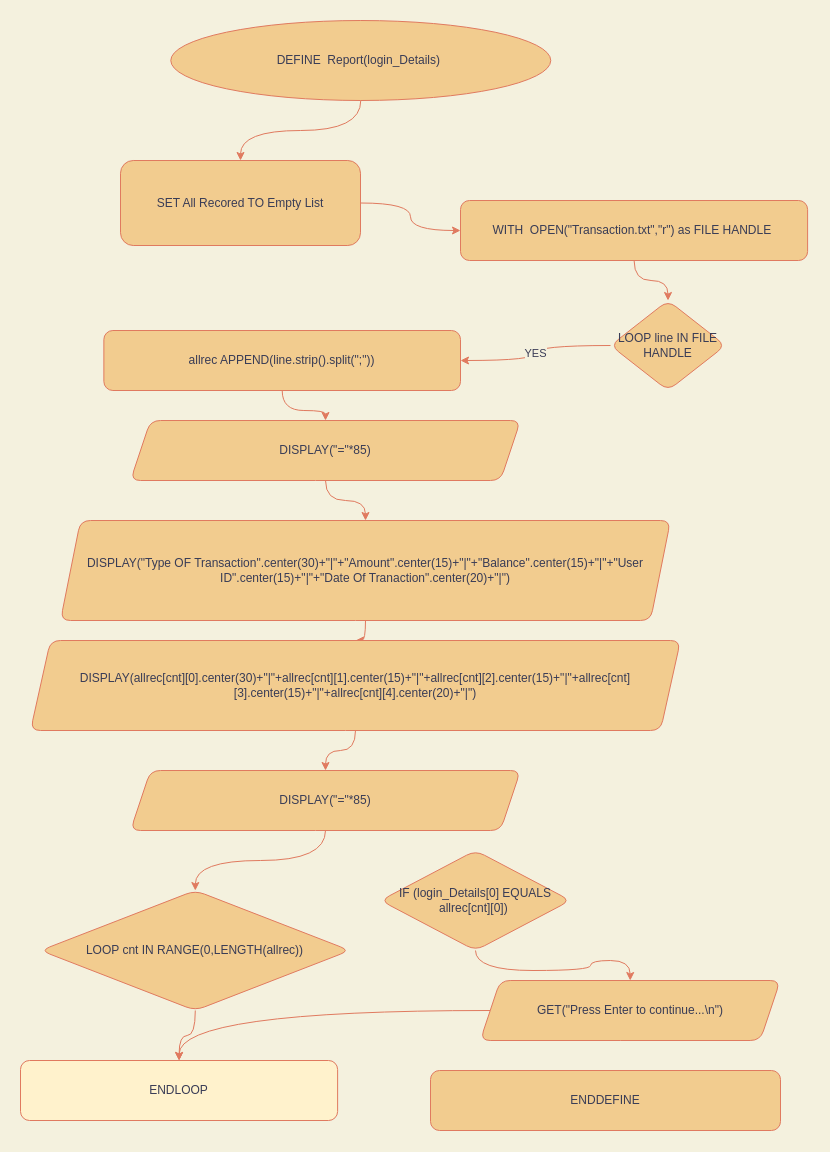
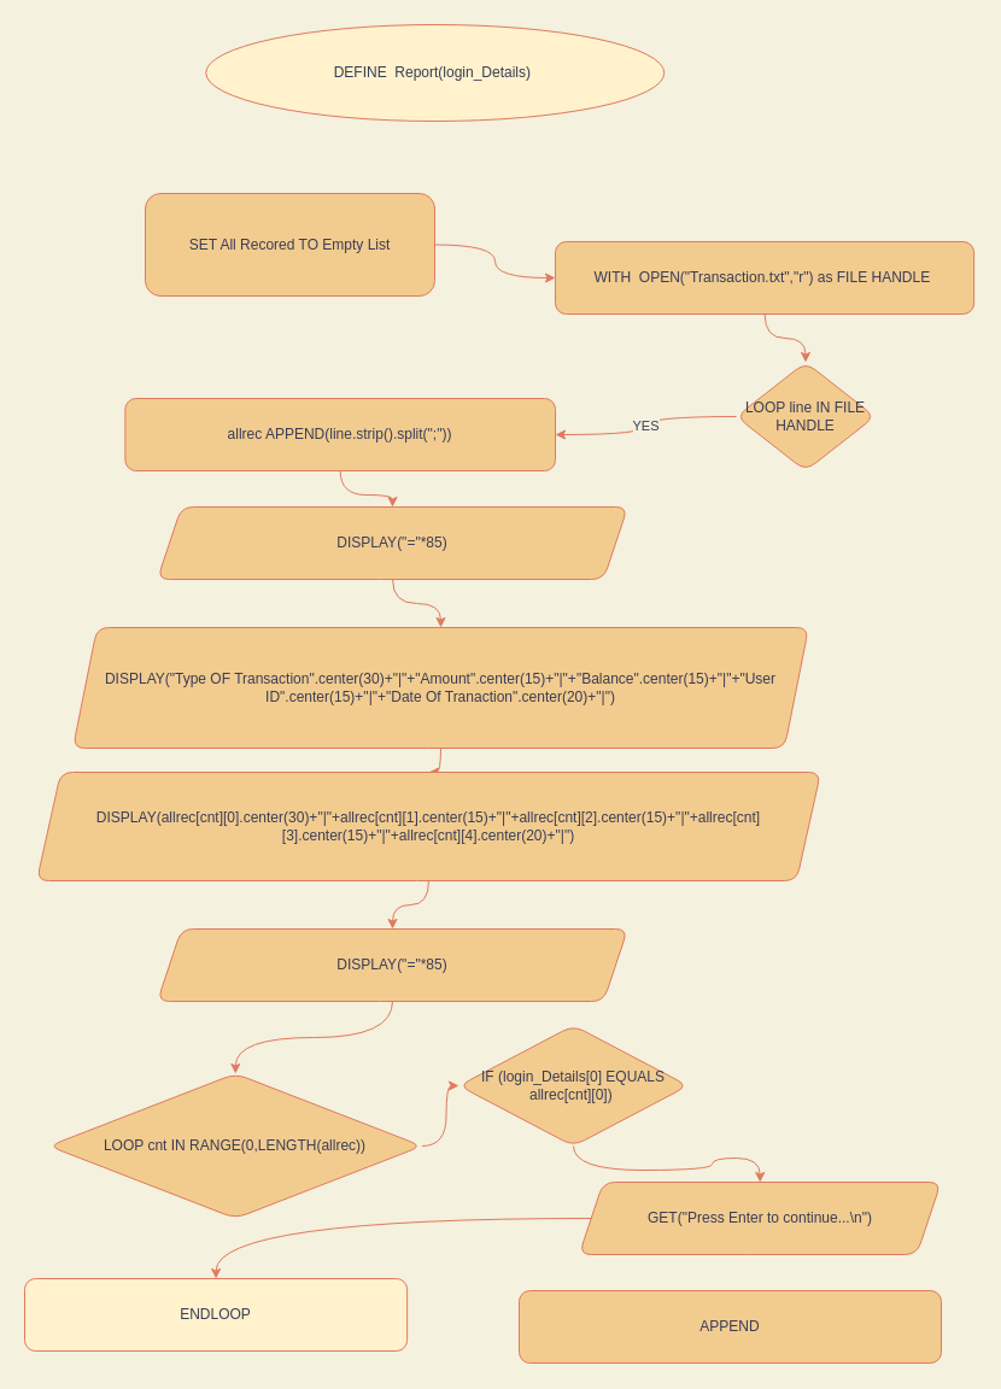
- <mxCell id="23" value="DEFINE&amp;nbsp; Report(login_Details)&amp;nbsp;" style="ellipse;whiteSpace=wrap;html=1;fillColor=#F2CC8F;strokeColor=#E07A5F;fontColor=#393C56;rounded=1;" vertex="1" parent="1"><mxGeometry x="170.28" y="20" width="380" height="80" as="geometry" /></mxCell>
+ <mxCell id="23" value="DEFINE&amp;nbsp; Report(login_Details)&amp;nbsp;" style="ellipse;whiteSpace=wrap;html=1;fillColor=#fff2cc;strokeColor=#E07A5F;fontColor=#393C56;rounded=1;" vertex="1" parent="1"><mxGeometry x="170.28" y="20" width="380" height="80" as="geometry" /></mxCell>
- <mxCell id="2" style="edgeStyle=orthogonalEdgeStyle;orthogonalLoop=1;jettySize=auto;html=1;strokeColor=#E07A5F;fontColor=#393C56;labelBackgroundColor=#F4F1DE;curved=1;" edge="1" parent="1" source="23" target="6"><mxGeometry relative="1" as="geometry" /></mxCell>
- <mxCell id="17" style="edgeStyle=orthogonalEdgeStyle;orthogonalLoop=1;jettySize=auto;html=1;strokeColor=#E07A5F;fontColor=#393C56;labelBackgroundColor=#F4F1DE;curved=1;" edge="1" parent="1" source="18" target="21"><mxGeometry relative="1" as="geometry" /></mxCell>
+ <mxCell id="17" style="edgeStyle=orthogonalEdgeStyle;orthogonalLoop=1;jettySize=auto;html=1;strokeColor=#E07A5F;fontColor=#393C56;labelBackgroundColor=#F4F1DE;curved=1;" edge="1" parent="1" source="18" target="27"><mxGeometry relative="1" as="geometry" /></mxCell>
- <mxCell id="22" value="ENDDEFINE" style="whiteSpace=wrap;html=1;fillColor=#F2CC8F;strokeColor=#E07A5F;fontColor=#393C56;rounded=1;" vertex="1" parent="1"><mxGeometry x="430" y="1070" width="350" height="60" as="geometry" /></mxCell>
+ <mxCell id="22" value="APPEND" style="whiteSpace=wrap;html=1;fillColor=#F2CC8F;strokeColor=#E07A5F;fontColor=#393C56;rounded=1;" vertex="1" parent="1"><mxGeometry x="430" y="1070" width="350" height="60" as="geometry" /></mxCell>
